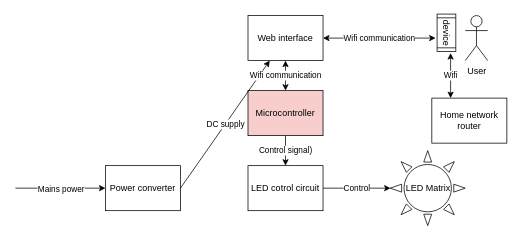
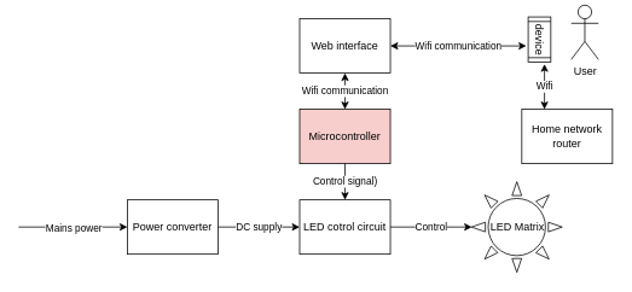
- <mxCell id="7" value="User" style="shape=umlActor;verticalLabelPosition=bottom;verticalAlign=top;html=1;outlineConnect=0;" parent="1" vertex="1"><mxGeometry x="619.5" y="20" width="30" height="60" as="geometry" /></mxCell>
+ <mxCell id="7" value="User" style="shape=umlActor;verticalLabelPosition=bottom;verticalAlign=top;html=1;outlineConnect=0;" parent="1" vertex="1"><mxGeometry x="629.5" y="5" width="30" height="60" as="geometry" /></mxCell>
- <mxCell id="14" value="Home network router" style="rounded=0;whiteSpace=wrap;html=1;" parent="1" vertex="1"><mxGeometry x="575" y="130" width="100" height="60" as="geometry" /></mxCell>
+ <mxCell id="14" value="Home network router" style="rounded=0;whiteSpace=wrap;html=1;" parent="1" vertex="1"><mxGeometry x="575" y="120" width="100" height="60" as="geometry" /></mxCell>
- <mxCell id="11" value="DC supply" style="endArrow=classic;html=1;exitX=1;exitY=0.5;exitDx=0;exitDy=0;" parent="1" source="4" target="8" edge="1"><mxGeometry width="50" height="50" relative="1" as="geometry"><mxPoint x="390" y="230" as="sourcePoint" /><mxPoint x="440" y="180" as="targetPoint" /></mxGeometry></mxCell>
+ <mxCell id="11" value="DC supply" style="endArrow=classic;html=1;exitX=1;exitY=0.5;exitDx=0;exitDy=0;entryX=0;entryY=0.5;entryDx=0;entryDy=0;" parent="1" source="4" target="6" edge="1"><mxGeometry width="50" height="50" relative="1" as="geometry"><mxPoint x="390" y="230" as="sourcePoint" /><mxPoint x="440" y="180" as="targetPoint" /></mxGeometry></mxCell>
